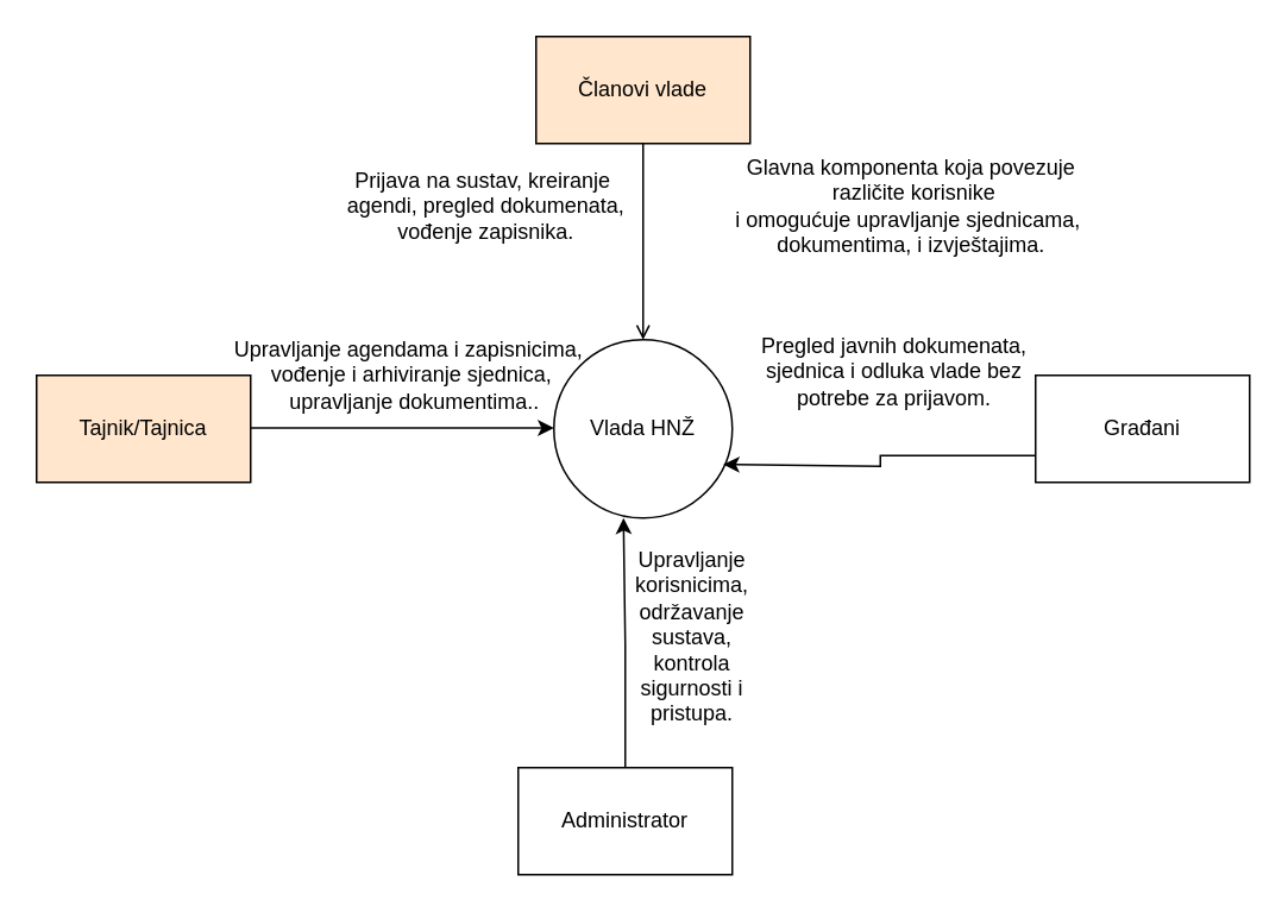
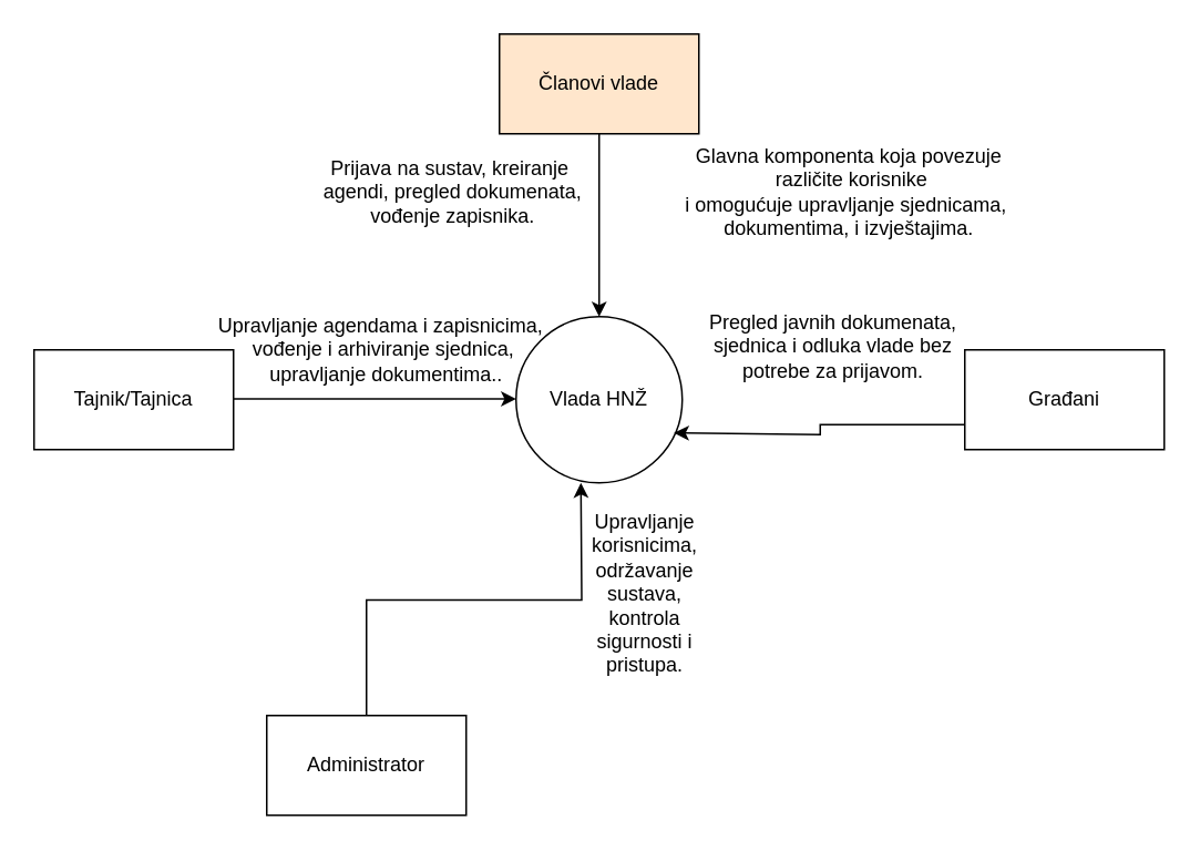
- <mxCell id="3" value="" style="edgeStyle=orthogonalEdgeStyle;rounded=0;orthogonalLoop=1;jettySize=auto;html=1;endArrow=open;" parent="1" source="4" target="2" edge="1"><mxGeometry relative="1" as="geometry" /></mxCell>
+ <mxCell id="3" value="" style="edgeStyle=orthogonalEdgeStyle;rounded=0;orthogonalLoop=1;jettySize=auto;html=1;" parent="1" source="4" target="2" edge="1"><mxGeometry relative="1" as="geometry" /></mxCell>
- <mxCell id="7" value="Tajnik/Tajnica" style="rounded=0;whiteSpace=wrap;html=1;fillColor=#ffe6cc;" parent="1" vertex="1"><mxGeometry x="20" y="210" width="120" height="60" as="geometry" /></mxCell>
+ <mxCell id="7" value="Tajnik/Tajnica" style="rounded=0;whiteSpace=wrap;html=1;" parent="1" vertex="1"><mxGeometry x="20" y="210" width="120" height="60" as="geometry" /></mxCell>
- <mxCell id="10" value="Administrator" style="rounded=0;whiteSpace=wrap;html=1;" parent="1" vertex="1"><mxGeometry x="290" y="430" width="120" height="60" as="geometry" /></mxCell>
+ <mxCell id="10" value="Administrator" style="rounded=0;whiteSpace=wrap;html=1;" parent="1" vertex="1"><mxGeometry x="160" y="430" width="120" height="60" as="geometry" /></mxCell>
